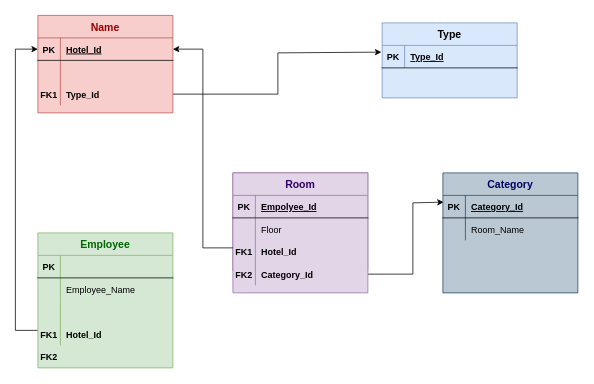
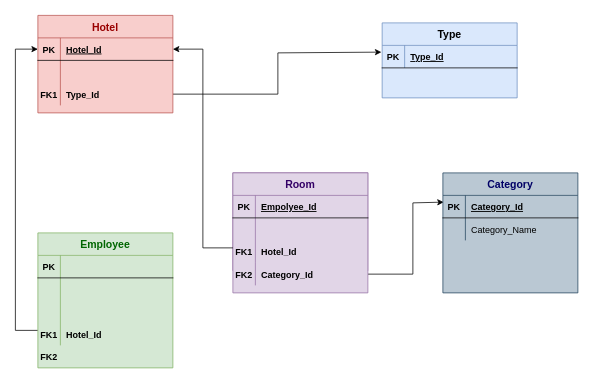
- <mxCell id="12" value="Name" style="shape=table;startSize=30;container=1;collapsible=1;childLayout=tableLayout;fixedRows=1;rowLines=0;fontStyle=1;align=center;resizeLast=1;fillColor=#f8cecc;strokeColor=#b85450;swimlaneFillColor=#F8CECC;fontSize=14;fontColor=#990000;" parent="11" vertex="1"><mxGeometry width="180" height="130" as="geometry" /></mxCell>
+ <mxCell id="12" value="Hotel" style="shape=table;startSize=30;container=1;collapsible=1;childLayout=tableLayout;fixedRows=1;rowLines=0;fontStyle=1;align=center;resizeLast=1;fillColor=#f8cecc;strokeColor=#b85450;swimlaneFillColor=#F8CECC;fontSize=14;fontColor=#990000;" parent="11" vertex="1"><mxGeometry width="180" height="130" as="geometry" /></mxCell>
- <mxCell id="29" value="Floor" style="shape=partialRectangle;connectable=0;fillColor=none;top=0;left=0;bottom=0;right=0;align=left;spacingLeft=6;overflow=hidden;" parent="27" vertex="1"><mxGeometry x="30" width="150" height="30" as="geometry" /></mxCell>
- <mxCell id="59" value="Room_Name" style="shape=partialRectangle;connectable=0;fillColor=none;top=0;left=0;bottom=0;right=0;align=left;spacingLeft=6;overflow=hidden;" parent="57" vertex="1"><mxGeometry x="30" width="150" height="30" as="geometry" /></mxCell>
+ <mxCell id="59" value="Category_Name" style="shape=partialRectangle;connectable=0;fillColor=none;top=0;left=0;bottom=0;right=0;align=left;spacingLeft=6;overflow=hidden;" parent="57" vertex="1"><mxGeometry x="30" width="150" height="30" as="geometry" /></mxCell>
- <mxCell id="43" value="Employee_Name" style="shape=partialRectangle;connectable=0;fillColor=none;top=0;left=0;bottom=0;right=0;align=left;spacingLeft=6;overflow=hidden;" parent="41" vertex="1"><mxGeometry x="30" width="150" height="30" as="geometry" /></mxCell>
